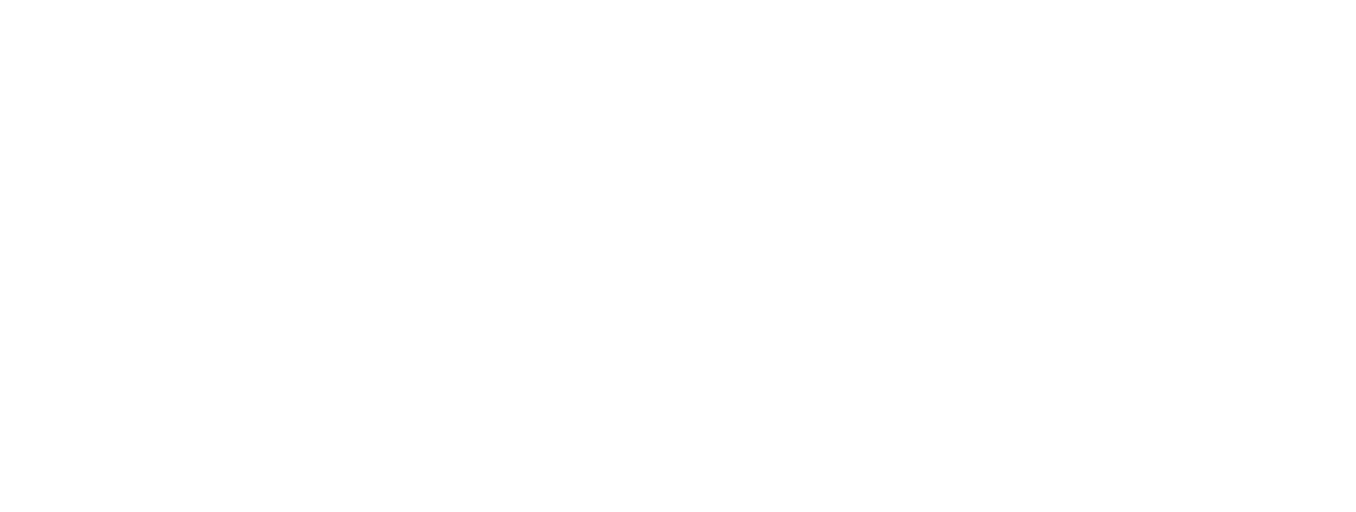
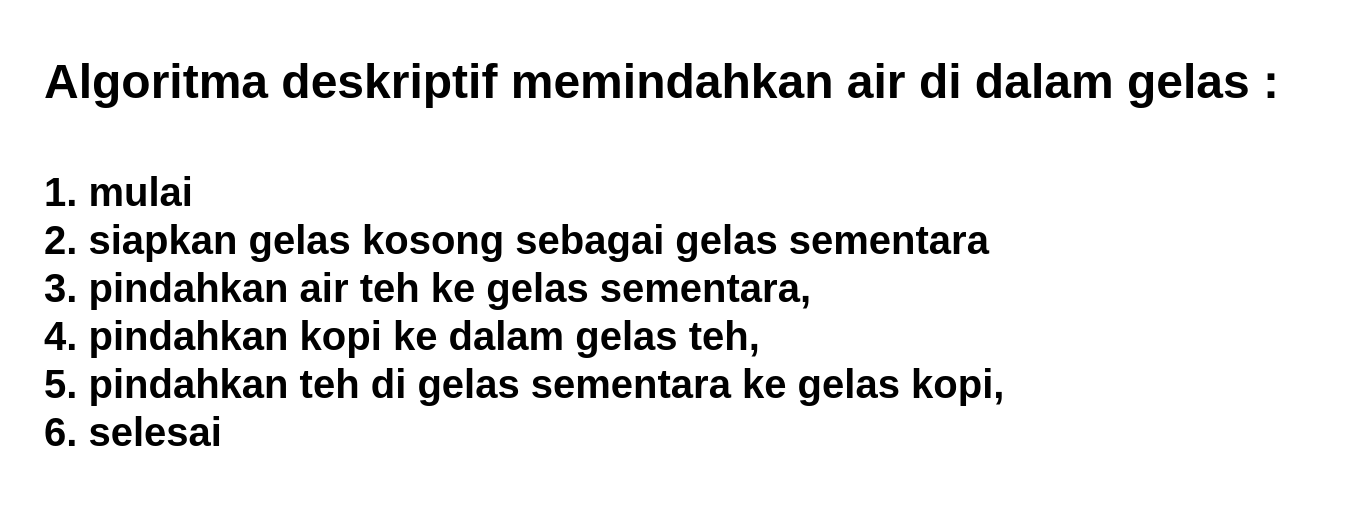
+ <mxCell id="2" value="&lt;b style=&quot;font-size: 24px;&quot;&gt;&lt;font style=&quot;font-size: 24px;&quot;&gt;Algoritma deskriptif memindahkan air di dalam gelas :&lt;br&gt;&lt;br style=&quot;&quot;&gt;&lt;/font&gt;&lt;/b&gt;&lt;div style=&quot;font-size: 20px;&quot;&gt;&lt;span style=&quot;background-color: initial;&quot;&gt;&lt;b style=&quot;&quot;&gt;&lt;font style=&quot;font-size: 20px;&quot;&gt;1. mulai&lt;/font&gt;&lt;/b&gt;&lt;/span&gt;&lt;/div&gt;&lt;div style=&quot;font-size: 20px;&quot;&gt;&lt;font style=&quot;font-size: 20px;&quot;&gt;&lt;b style=&quot;background-color: initial;&quot;&gt;2. siapkan gelas kosong sebagai gelas sementara&lt;/b&gt;&lt;br&gt;&lt;/font&gt;&lt;/div&gt;&lt;div style=&quot;font-size: 20px;&quot;&gt;&lt;span style=&quot;background-color: initial;&quot;&gt;&lt;b style=&quot;&quot;&gt;&lt;font style=&quot;font-size: 20px;&quot;&gt;3. pindahkan air teh ke gelas sementara,&lt;/font&gt;&lt;/b&gt;&lt;/span&gt;&lt;/div&gt;&lt;div style=&quot;font-size: 20px;&quot;&gt;&lt;b style=&quot;background-color: initial;&quot;&gt;4. pindahkan kopi ke dalam gelas teh,&lt;/b&gt;&lt;/div&gt;&lt;div style=&quot;font-size: 20px;&quot;&gt;&lt;b style=&quot;&quot;&gt;&lt;font style=&quot;font-size: 20px;&quot;&gt;5. pindahkan teh di gelas sementara ke gelas kopi,&lt;/font&gt;&lt;/b&gt;&lt;/div&gt;&lt;div style=&quot;font-size: 20px;&quot;&gt;&lt;b style=&quot;&quot;&gt;&lt;font style=&quot;font-size: 20px;&quot;&gt;6. selesai&lt;/font&gt;&lt;/b&gt;&lt;/div&gt;" style="text;html=1;align=left;verticalAlign=middle;resizable=0;points=[];autosize=1;strokeColor=none;fillColor=none;fontSize=16;" parent="1" vertex="1"><mxGeometry x="20" y="20" width="636" height="214" as="geometry" /></mxCell>
